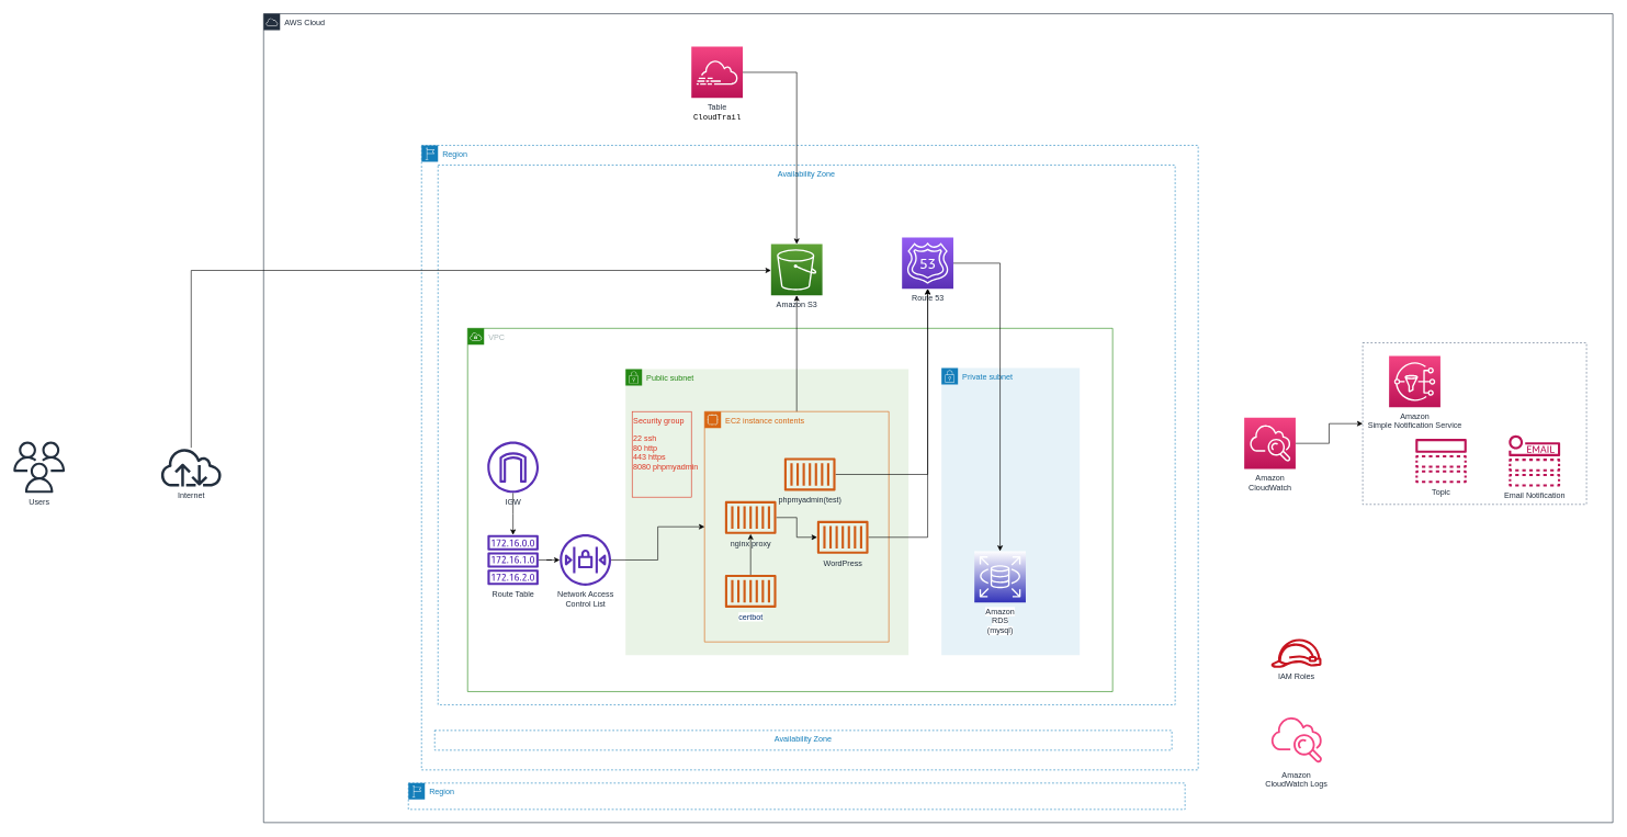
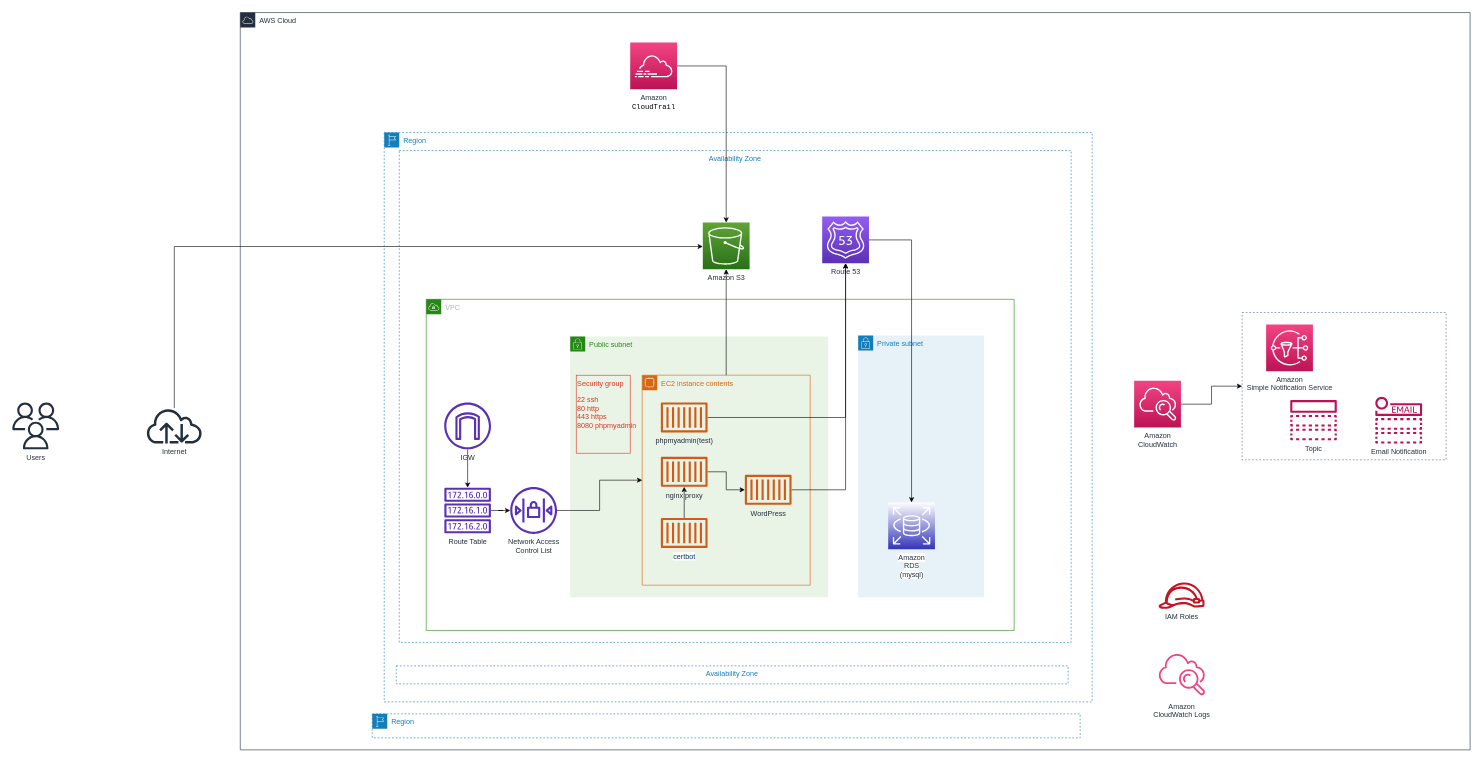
- <mxCell id="42" value="&lt;span style=&quot;background-color: rgb(255 , 255 , 255)&quot;&gt;&lt;font style=&quot;font-size: 12px&quot;&gt;Table&lt;br&gt;&lt;/font&gt;&lt;/span&gt;&lt;div style=&quot;color: rgb(0 , 0 , 0) ; background-color: rgb(255 , 255 , 255) ; font-family: &amp;#34;consolas&amp;#34; , &amp;#34;courier new&amp;#34; , monospace ; line-height: 19px&quot;&gt;&lt;font style=&quot;font-size: 12px&quot;&gt;CloudTrail&lt;/font&gt;&lt;/div&gt;" style="outlineConnect=0;fontColor=#232F3E;gradientColor=#F34482;gradientDirection=north;fillColor=#BC1356;strokeColor=#ffffff;dashed=0;verticalLabelPosition=bottom;verticalAlign=top;align=center;html=1;fontSize=12;fontStyle=0;aspect=fixed;shape=mxgraph.aws4.resourceIcon;resIcon=mxgraph.aws4.cloudtrail;" vertex="1" parent="1"><mxGeometry x="1050" y="70" width="78" height="78" as="geometry" /></mxCell>
+ <mxCell id="42" value="&lt;span style=&quot;background-color: rgb(255 , 255 , 255)&quot;&gt;&lt;font style=&quot;font-size: 12px&quot;&gt;Amazon&lt;br&gt;&lt;/font&gt;&lt;/span&gt;&lt;div style=&quot;color: rgb(0 , 0 , 0) ; background-color: rgb(255 , 255 , 255) ; font-family: &amp;#34;consolas&amp;#34; , &amp;#34;courier new&amp;#34; , monospace ; line-height: 19px&quot;&gt;&lt;font style=&quot;font-size: 12px&quot;&gt;CloudTrail&lt;/font&gt;&lt;/div&gt;" style="outlineConnect=0;fontColor=#232F3E;gradientColor=#F34482;gradientDirection=north;fillColor=#BC1356;strokeColor=#ffffff;dashed=0;verticalLabelPosition=bottom;verticalAlign=top;align=center;html=1;fontSize=12;fontStyle=0;aspect=fixed;shape=mxgraph.aws4.resourceIcon;resIcon=mxgraph.aws4.cloudtrail;" vertex="1" parent="1"><mxGeometry x="1050" y="70" width="78" height="78" as="geometry" /></mxCell>
- <mxCell id="28" value="phpmyadmin(test)" style="outlineConnect=0;fontColor=#232F3E;gradientColor=none;fillColor=#D05C17;strokeColor=none;dashed=0;verticalLabelPosition=bottom;verticalAlign=top;align=center;html=1;fontSize=12;fontStyle=0;aspect=fixed;pointerEvents=1;shape=mxgraph.aws4.container_1;" parent="1" vertex="1"><mxGeometry x="1191" y="695" width="78" height="50" as="geometry" /></mxCell>
+ <mxCell id="28" value="phpmyadmin(test)" style="outlineConnect=0;fontColor=#232F3E;gradientColor=none;fillColor=#D05C17;strokeColor=none;dashed=0;verticalLabelPosition=bottom;verticalAlign=top;align=center;html=1;fontSize=12;fontStyle=0;aspect=fixed;pointerEvents=1;shape=mxgraph.aws4.container_1;" parent="1" vertex="1"><mxGeometry x="1101" y="670" width="78" height="50" as="geometry" /></mxCell>
- <mxCell id="34" value="&lt;span style=&quot;color: rgb(10 , 48 , 105) ; font-family: , , &amp;#34;sf mono&amp;#34; , &amp;#34;menlo&amp;#34; , &amp;#34;consolas&amp;#34; , &amp;#34;liberation mono&amp;#34; , monospace ; background-color: rgb(255 , 255 , 255)&quot;&gt;certbot&lt;/span&gt;" style="outlineConnect=0;fontColor=#232F3E;gradientColor=none;fillColor=#D05C17;strokeColor=none;dashed=0;verticalLabelPosition=bottom;verticalAlign=top;align=center;html=1;fontSize=12;fontStyle=0;aspect=fixed;pointerEvents=1;shape=mxgraph.aws4.container_1;" vertex="1" parent="1"><mxGeometry x="1101" y="872.5" width="78" height="50" as="geometry" /></mxCell>
+ <mxCell id="34" value="&lt;span style=&quot;color: rgb(10 , 48 , 105) ; font-family: , , &amp;#34;sf mono&amp;#34; , &amp;#34;menlo&amp;#34; , &amp;#34;consolas&amp;#34; , &amp;#34;liberation mono&amp;#34; , monospace ; background-color: rgb(255 , 255 , 255)&quot;&gt;certbot&lt;/span&gt;" style="outlineConnect=0;fontColor=#232F3E;gradientColor=none;fillColor=#D05C17;strokeColor=none;dashed=0;verticalLabelPosition=bottom;verticalAlign=top;align=center;html=1;fontSize=12;fontStyle=0;aspect=fixed;pointerEvents=1;shape=mxgraph.aws4.container_1;" vertex="1" parent="1"><mxGeometry x="1101" y="862.5" width="78" height="50" as="geometry" /></mxCell>
